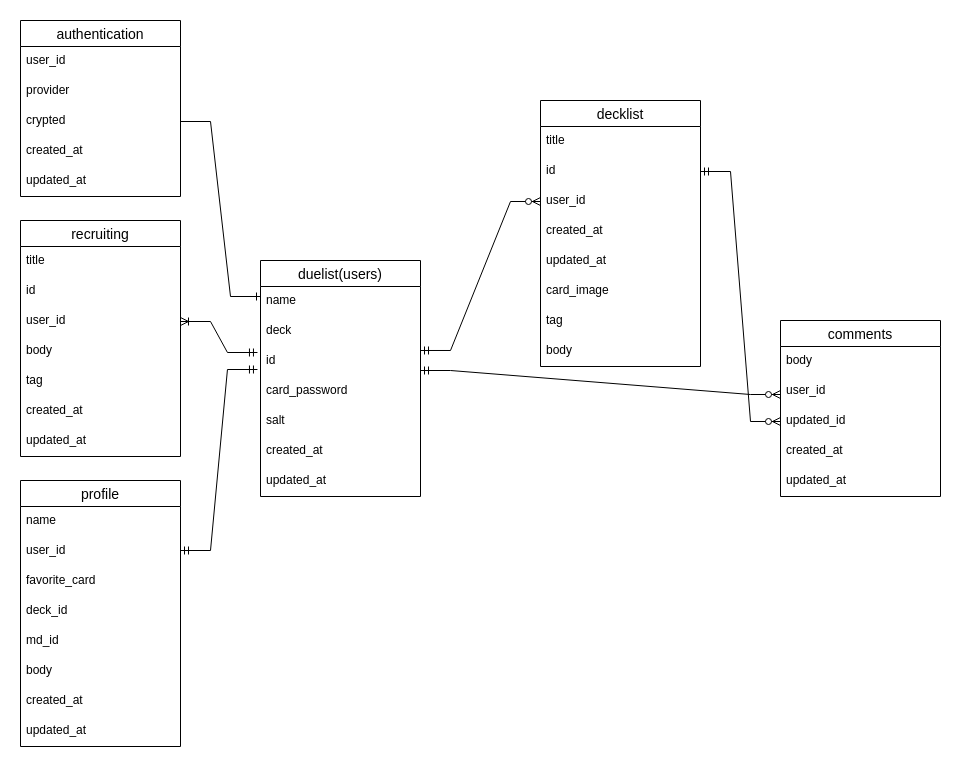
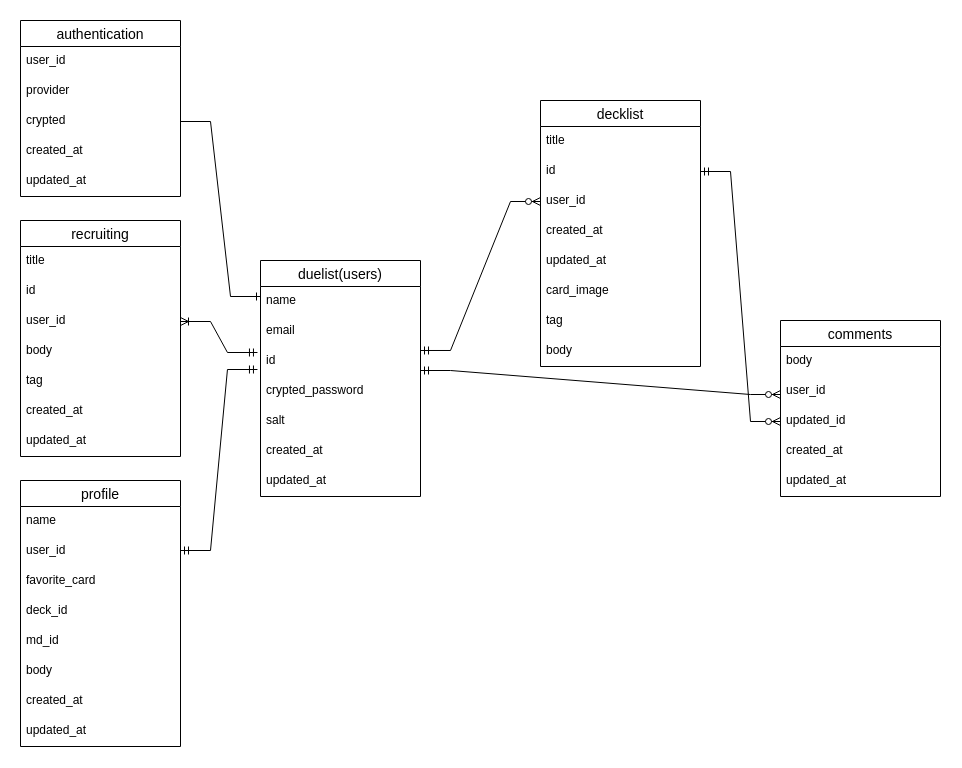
- <mxCell id="10" value="deck" style="text;strokeColor=none;fillColor=none;spacingLeft=4;spacingRight=4;overflow=hidden;rotatable=0;points=[[0,0.5],[1,0.5]];portConstraint=eastwest;fontSize=12;fillStyle=auto;" parent="8" vertex="1"><mxGeometry y="56" width="160" height="30" as="geometry" /></mxCell>
+ <mxCell id="10" value="email" style="text;strokeColor=none;fillColor=none;spacingLeft=4;spacingRight=4;overflow=hidden;rotatable=0;points=[[0,0.5],[1,0.5]];portConstraint=eastwest;fontSize=12;fillStyle=auto;" parent="8" vertex="1"><mxGeometry y="56" width="160" height="30" as="geometry" /></mxCell>
- <mxCell id="12" value="card_password" style="text;strokeColor=none;fillColor=none;spacingLeft=4;spacingRight=4;overflow=hidden;rotatable=0;points=[[0,0.5],[1,0.5]];portConstraint=eastwest;fontSize=12;fillStyle=auto;" parent="8" vertex="1"><mxGeometry y="116" width="160" height="30" as="geometry" /></mxCell>
+ <mxCell id="12" value="crypted_password" style="text;strokeColor=none;fillColor=none;spacingLeft=4;spacingRight=4;overflow=hidden;rotatable=0;points=[[0,0.5],[1,0.5]];portConstraint=eastwest;fontSize=12;fillStyle=auto;" parent="8" vertex="1"><mxGeometry y="116" width="160" height="30" as="geometry" /></mxCell>
